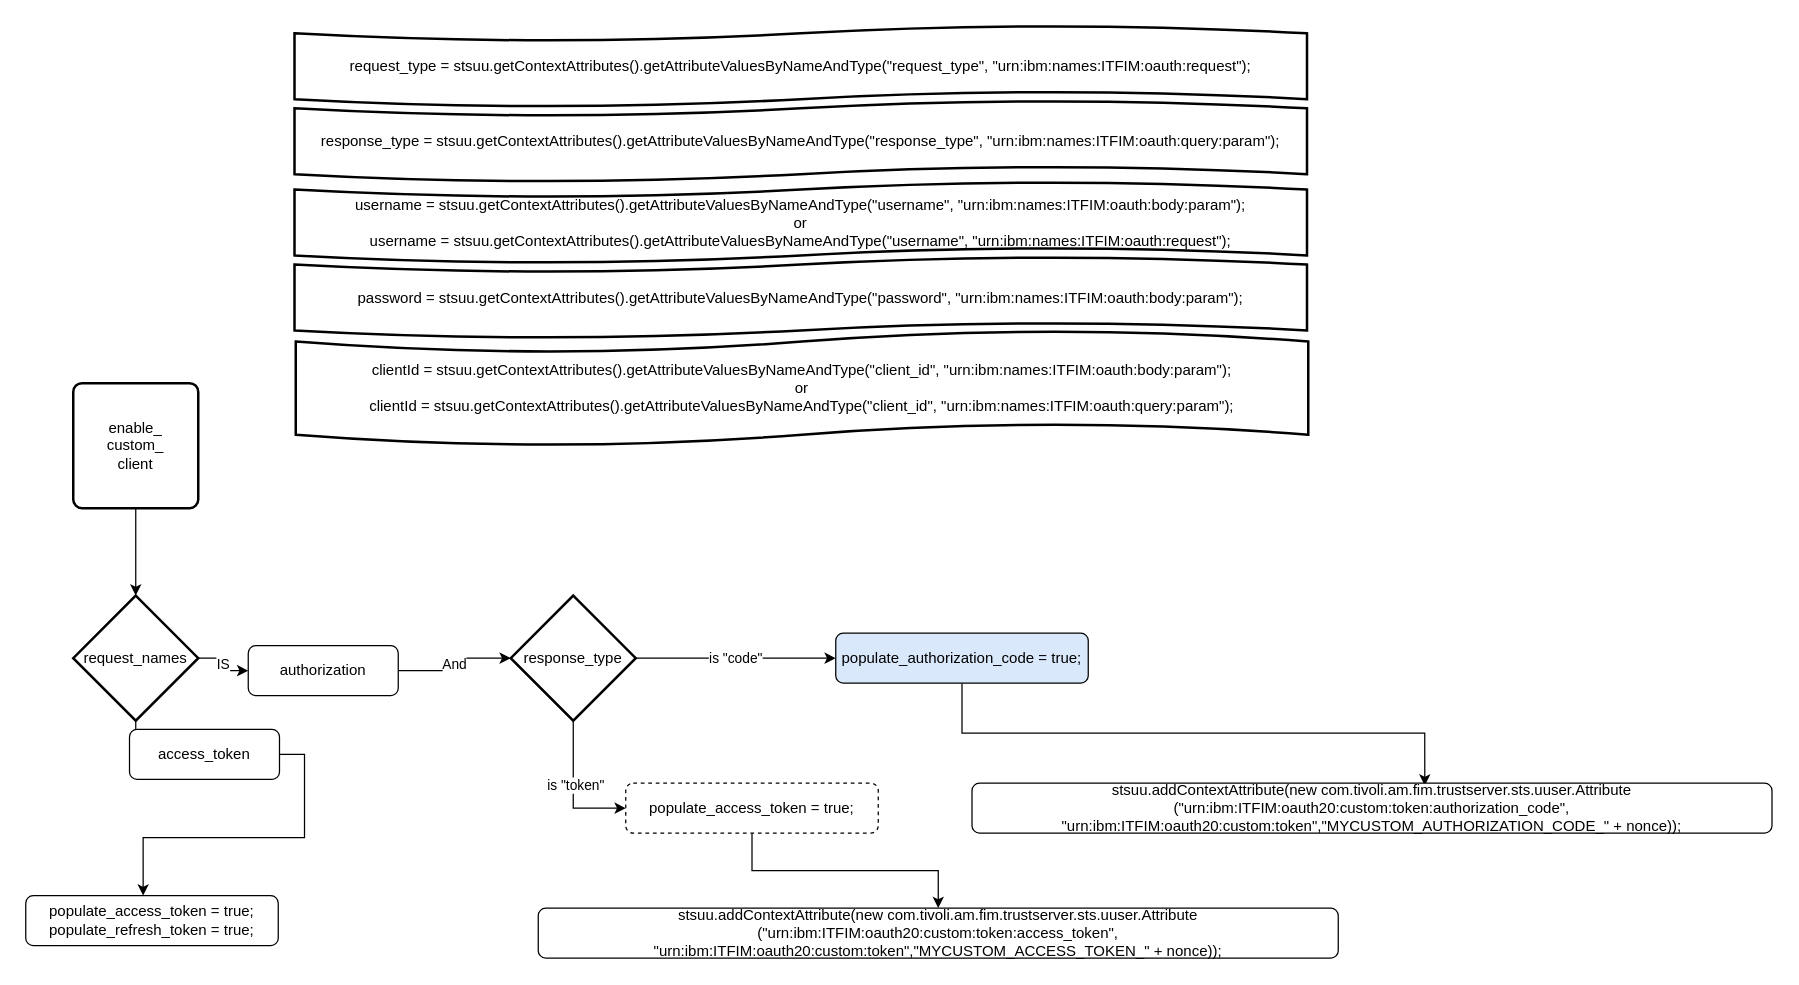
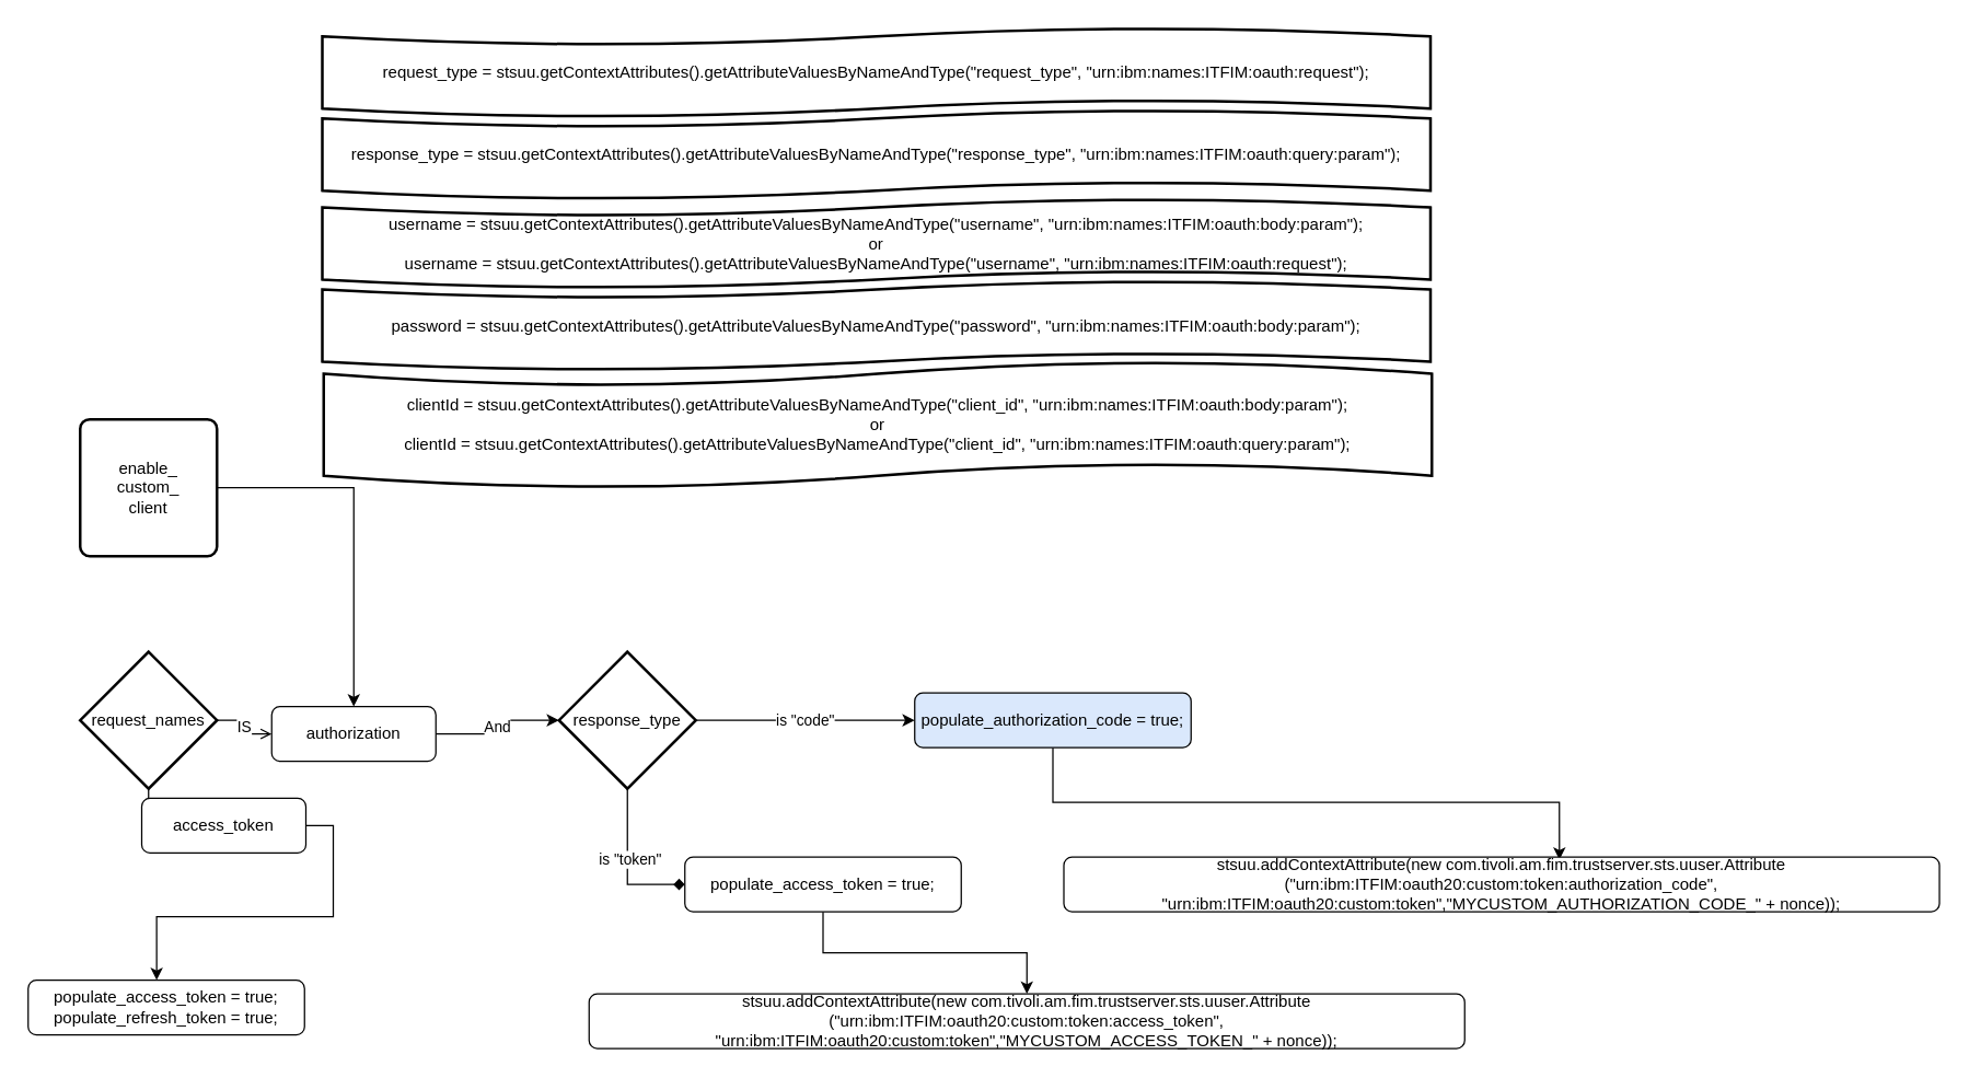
- <mxCell id="13" style="edgeStyle=orthogonalEdgeStyle;rounded=0;orthogonalLoop=1;jettySize=auto;html=1;entryX=0.5;entryY=0;entryDx=0;entryDy=0;entryPerimeter=0;" edge="1" parent="1" source="14" target="4"><mxGeometry relative="1" as="geometry" /></mxCell>
+ <mxCell id="13" style="edgeStyle=orthogonalEdgeStyle;rounded=0;orthogonalLoop=1;jettySize=auto;html=1;" edge="1" parent="1" source="14" target="6"><mxGeometry relative="1" as="geometry" /></mxCell>
- <mxCell id="2" value="IS" style="edgeStyle=orthogonalEdgeStyle;rounded=0;orthogonalLoop=1;jettySize=auto;html=1;entryX=0;entryY=0.5;entryDx=0;entryDy=0;" parent="1" source="4" target="6" edge="1"><mxGeometry relative="1" as="geometry" /></mxCell>
+ <mxCell id="2" value="IS" style="edgeStyle=orthogonalEdgeStyle;rounded=0;orthogonalLoop=1;jettySize=auto;html=1;entryX=0;entryY=0.5;entryDx=0;entryDy=0;endArrow=open;" parent="1" source="4" target="6" edge="1"><mxGeometry relative="1" as="geometry" /></mxCell>
- <mxCell id="8" style="edgeStyle=orthogonalEdgeStyle;rounded=0;orthogonalLoop=1;jettySize=auto;html=1;entryX=0;entryY=0.5;entryDx=0;entryDy=0;" edge="1" parent="1" source="10" target="23"><mxGeometry relative="1" as="geometry" /></mxCell>
+ <mxCell id="8" style="edgeStyle=orthogonalEdgeStyle;rounded=0;orthogonalLoop=1;jettySize=auto;html=1;entryX=0;entryY=0.5;entryDx=0;entryDy=0;endArrow=diamond;" edge="1" parent="1" source="10" target="23"><mxGeometry relative="1" as="geometry" /></mxCell>
- <mxCell id="23" value="populate_access_token = true;" style="rounded=1;whiteSpace=wrap;html=1;fontSize=12;glass=0;strokeWidth=1;shadow=0;dashed=1;" vertex="1" parent="1"><mxGeometry x="500" y="626" width="202" height="40" as="geometry" /></mxCell>
+ <mxCell id="23" value="populate_access_token = true;" style="rounded=1;whiteSpace=wrap;html=1;fontSize=12;glass=0;strokeWidth=1;shadow=0;" vertex="1" parent="1"><mxGeometry x="500" y="626" width="202" height="40" as="geometry" /></mxCell>
